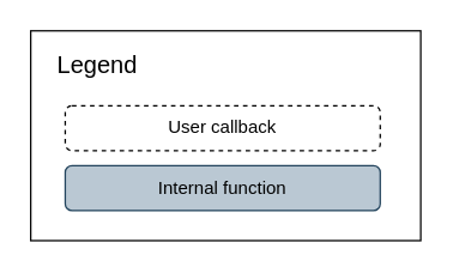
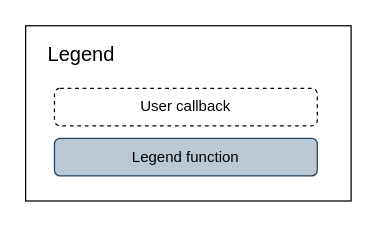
- <mxCell id="3" value="Internal function" style="rounded=1;whiteSpace=wrap;html=1;fillColor=#bac8d3;strokeColor=#23445d;" vertex="1" parent="1"><mxGeometry x="43" y="110" width="210" height="30" as="geometry" /></mxCell>
+ <mxCell id="3" value="Legend function" style="rounded=1;whiteSpace=wrap;html=1;fillColor=#bac8d3;strokeColor=#23445d;" vertex="1" parent="1"><mxGeometry x="43" y="110" width="210" height="30" as="geometry" /></mxCell>
